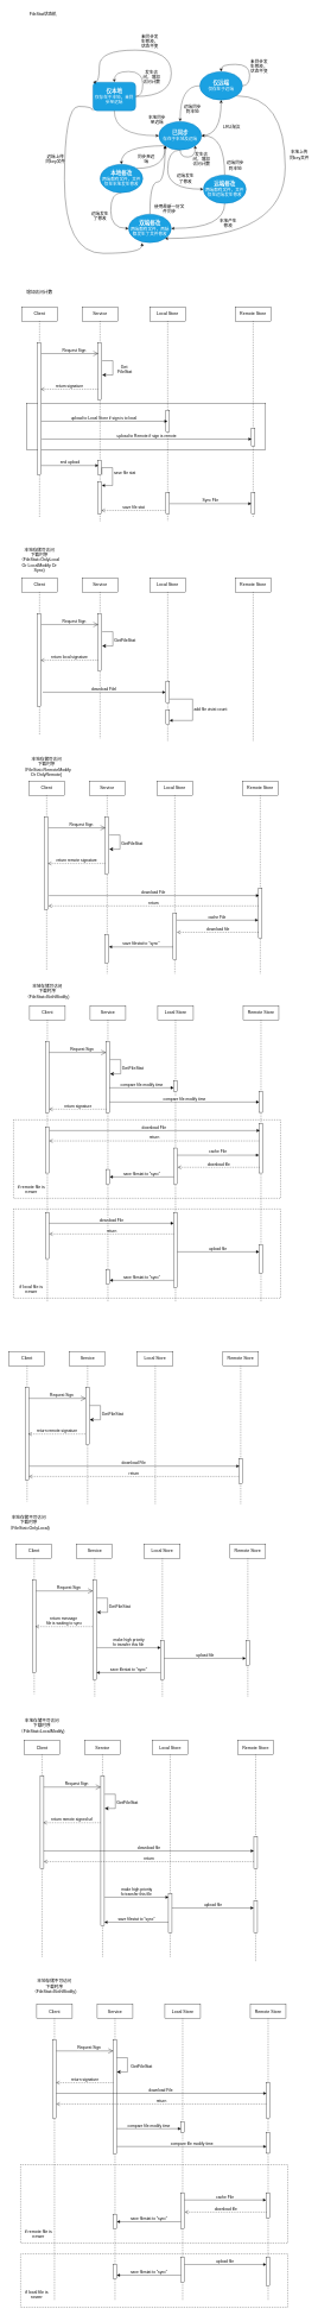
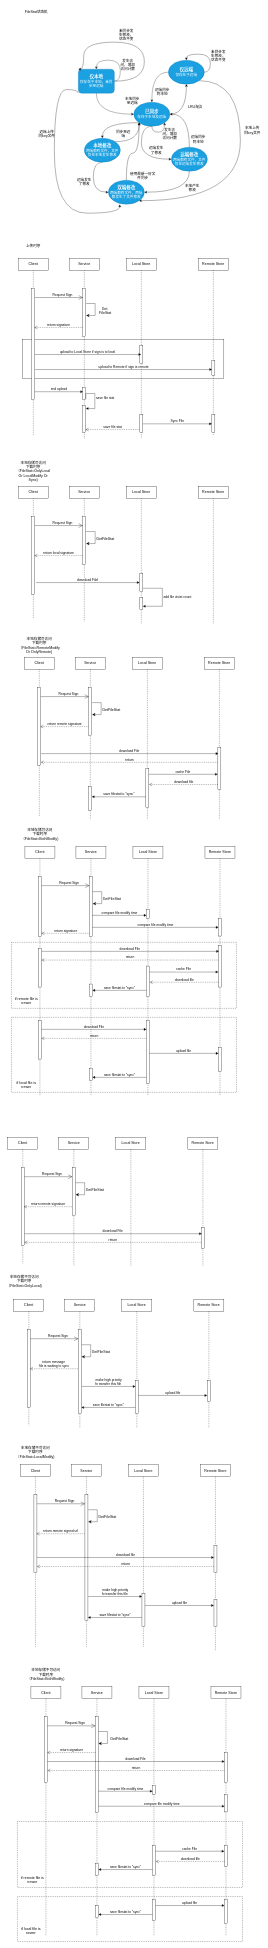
- <mxCell id="66" value="增加访问计数" style="text;html=1;strokeColor=none;fillColor=none;align=center;verticalAlign=middle;whiteSpace=wrap;rounded=0;" vertex="1" parent="1"><mxGeometry x="50" y="800" width="120" height="40" as="geometry" /></mxCell>
+ <mxCell id="66" value="上传时序" style="text;html=1;strokeColor=none;fillColor=none;align=center;verticalAlign=middle;whiteSpace=wrap;rounded=0;" vertex="1" parent="1"><mxGeometry x="50" y="800" width="120" height="40" as="geometry" /></mxCell>
- <mxCell id="212" value="本地存储不可访问&lt;br&gt;下载时序 （FileStat=BothModify)" style="text;html=1;strokeColor=none;fillColor=none;align=center;verticalAlign=middle;whiteSpace=wrap;rounded=0;" vertex="1" parent="1"><mxGeometry x="92" y="5550" width="120" height="40" as="geometry" /></mxCell>
+ <mxCell id="212" value="本地存储不可访问&lt;br&gt;下载时序 （FileStat=BothModify)" style="text;html=1;strokeColor=none;fillColor=none;align=center;verticalAlign=middle;whiteSpace=wrap;rounded=0;" vertex="1" parent="1"><mxGeometry x="92" y="5560" width="120" height="40" as="geometry" /></mxCell>
